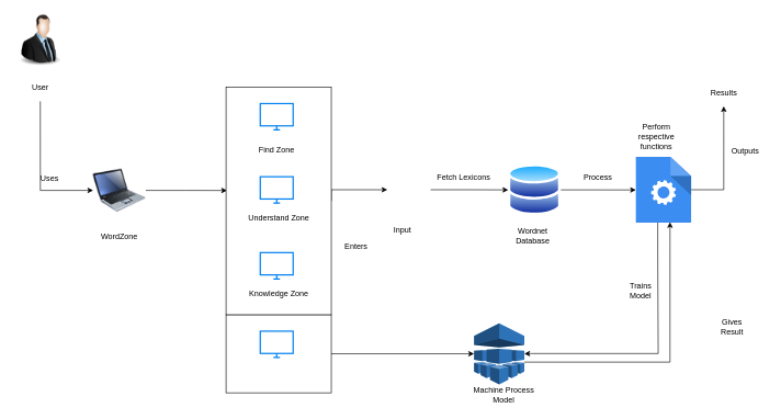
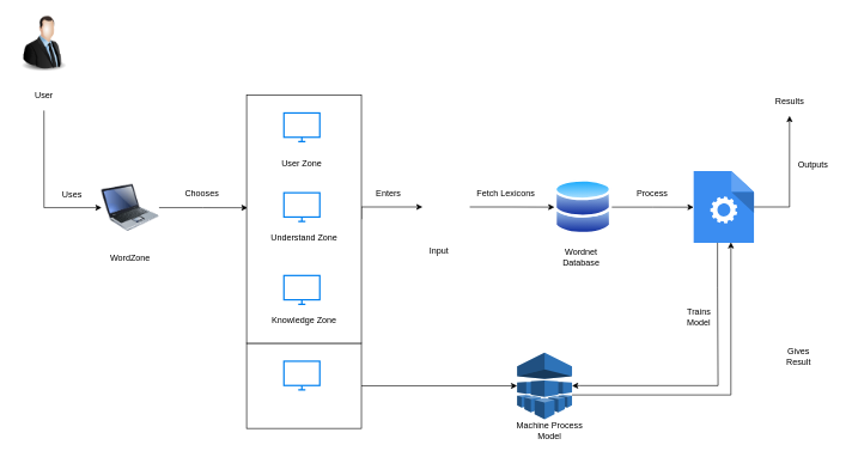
- <mxCell id="27" value="Perform respective functions" style="text;html=1;strokeColor=none;fillColor=none;align=center;verticalAlign=middle;whiteSpace=wrap;rounded=0;" parent="1" vertex="1"><mxGeometry x="960" y="175" width="75" height="63" as="geometry" /></mxCell>
- <mxCell id="18" value="Find Zone" style="text;html=1;strokeColor=none;fillColor=none;align=center;verticalAlign=middle;whiteSpace=wrap;rounded=0;" parent="1" vertex="1"><mxGeometry x="386" y="217" width="68" height="20" as="geometry" /></mxCell>
+ <mxCell id="18" value="User Zone" style="text;html=1;strokeColor=none;fillColor=none;align=center;verticalAlign=middle;whiteSpace=wrap;rounded=0;" parent="1" vertex="1"><mxGeometry x="386" y="217" width="68" height="20" as="geometry" /></mxCell>
+ <mxCell id="30" value="Chooses" style="text;html=1;strokeColor=none;fillColor=none;align=center;verticalAlign=middle;whiteSpace=wrap;rounded=0;" parent="1" vertex="1"><mxGeometry x="261" y="259" width="40" height="20" as="geometry" /></mxCell>
- <mxCell id="8" value="Uses" style="text;html=1;strokeColor=none;fillColor=none;align=center;verticalAlign=middle;whiteSpace=wrap;rounded=0;" parent="1" vertex="1"><mxGeometry x="55" y="261.3" width="40" height="20" as="geometry" /></mxCell>
+ <mxCell id="8" value="Uses" style="text;html=1;strokeColor=none;fillColor=none;align=center;verticalAlign=middle;whiteSpace=wrap;rounded=0;" parent="1" vertex="1"><mxGeometry x="80" y="261.3" width="40" height="20" as="geometry" /></mxCell>
- <mxCell id="31" value="Enters" style="text;html=1;strokeColor=none;fillColor=none;align=center;verticalAlign=middle;whiteSpace=wrap;rounded=0;" parent="1" vertex="1"><mxGeometry x="521" y="364" width="40" height="20" as="geometry" /></mxCell>
+ <mxCell id="31" value="Enters" style="text;html=1;strokeColor=none;fillColor=none;align=center;verticalAlign=middle;whiteSpace=wrap;rounded=0;" parent="1" vertex="1"><mxGeometry x="521" y="259" width="40" height="20" as="geometry" /></mxCell>
